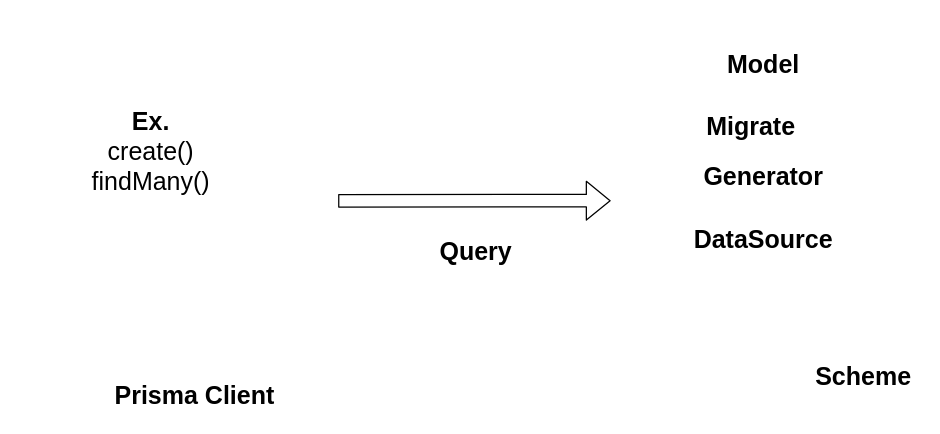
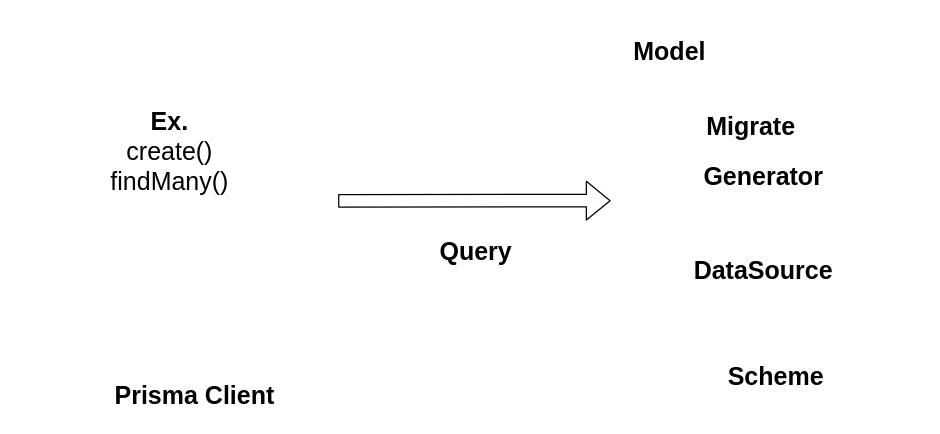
- <mxCell id="7" value="&lt;span style=&quot;font-size: 20px&quot;&gt;&lt;b&gt;Model&lt;/b&gt;&lt;/span&gt;" style="text;html=1;resizable=0;autosize=1;align=center;verticalAlign=middle;points=[];fillColor=none;strokeColor=none;rounded=0;" vertex="1" parent="1"><mxGeometry x="575" y="40" width="70" height="20" as="geometry" /></mxCell>
+ <mxCell id="7" value="&lt;span style=&quot;font-size: 20px&quot;&gt;&lt;b&gt;Model&lt;/b&gt;&lt;/span&gt;" style="text;html=1;resizable=0;autosize=1;align=center;verticalAlign=middle;points=[];fillColor=none;strokeColor=none;rounded=0;" vertex="1" parent="1"><mxGeometry x="500" y="30" width="70" height="20" as="geometry" /></mxCell>
- <mxCell id="10" value="&lt;b&gt;Ex.&lt;/b&gt;&lt;br&gt;create()&lt;br&gt;findMany()" style="text;html=1;resizable=0;autosize=1;align=center;verticalAlign=middle;points=[];fillColor=none;strokeColor=none;rounded=0;fontSize=20;" vertex="1" parent="1"><mxGeometry x="65" y="80" width="110" height="80" as="geometry" /></mxCell>
+ <mxCell id="10" value="&lt;b&gt;Ex.&lt;/b&gt;&lt;br&gt;create()&lt;br&gt;findMany()" style="text;html=1;resizable=0;autosize=1;align=center;verticalAlign=middle;points=[];fillColor=none;strokeColor=none;rounded=0;fontSize=20;" vertex="1" parent="1"><mxGeometry x="80" y="80" width="110" height="80" as="geometry" /></mxCell>
- <mxCell id="12" value="&lt;span style=&quot;font-size: 20px&quot;&gt;&lt;b&gt;DataSource&lt;/b&gt;&lt;/span&gt;" style="text;html=1;resizable=0;autosize=1;align=center;verticalAlign=middle;points=[];fillColor=none;strokeColor=none;rounded=0;" vertex="1" parent="1"><mxGeometry x="545" y="180" width="130" height="20" as="geometry" /></mxCell>
+ <mxCell id="12" value="&lt;span style=&quot;font-size: 20px&quot;&gt;&lt;b&gt;DataSource&lt;/b&gt;&lt;/span&gt;" style="text;html=1;resizable=0;autosize=1;align=center;verticalAlign=middle;points=[];fillColor=none;strokeColor=none;rounded=0;" vertex="1" parent="1"><mxGeometry x="545" y="205" width="130" height="20" as="geometry" /></mxCell>
- <mxCell id="5" value="&lt;span style=&quot;font-size: 20px&quot;&gt;&lt;b&gt;Scheme&lt;/b&gt;&lt;/span&gt;" style="text;html=1;resizable=0;autosize=1;align=center;verticalAlign=middle;points=[];fillColor=none;strokeColor=none;rounded=0;" vertex="1" parent="1"><mxGeometry x="645" y="290" width="90" height="20" as="geometry" /></mxCell>
+ <mxCell id="5" value="&lt;span style=&quot;font-size: 20px&quot;&gt;&lt;b&gt;Scheme&lt;/b&gt;&lt;/span&gt;" style="text;html=1;resizable=0;autosize=1;align=center;verticalAlign=middle;points=[];fillColor=none;strokeColor=none;rounded=0;" vertex="1" parent="1"><mxGeometry x="575" y="290" width="90" height="20" as="geometry" /></mxCell>
